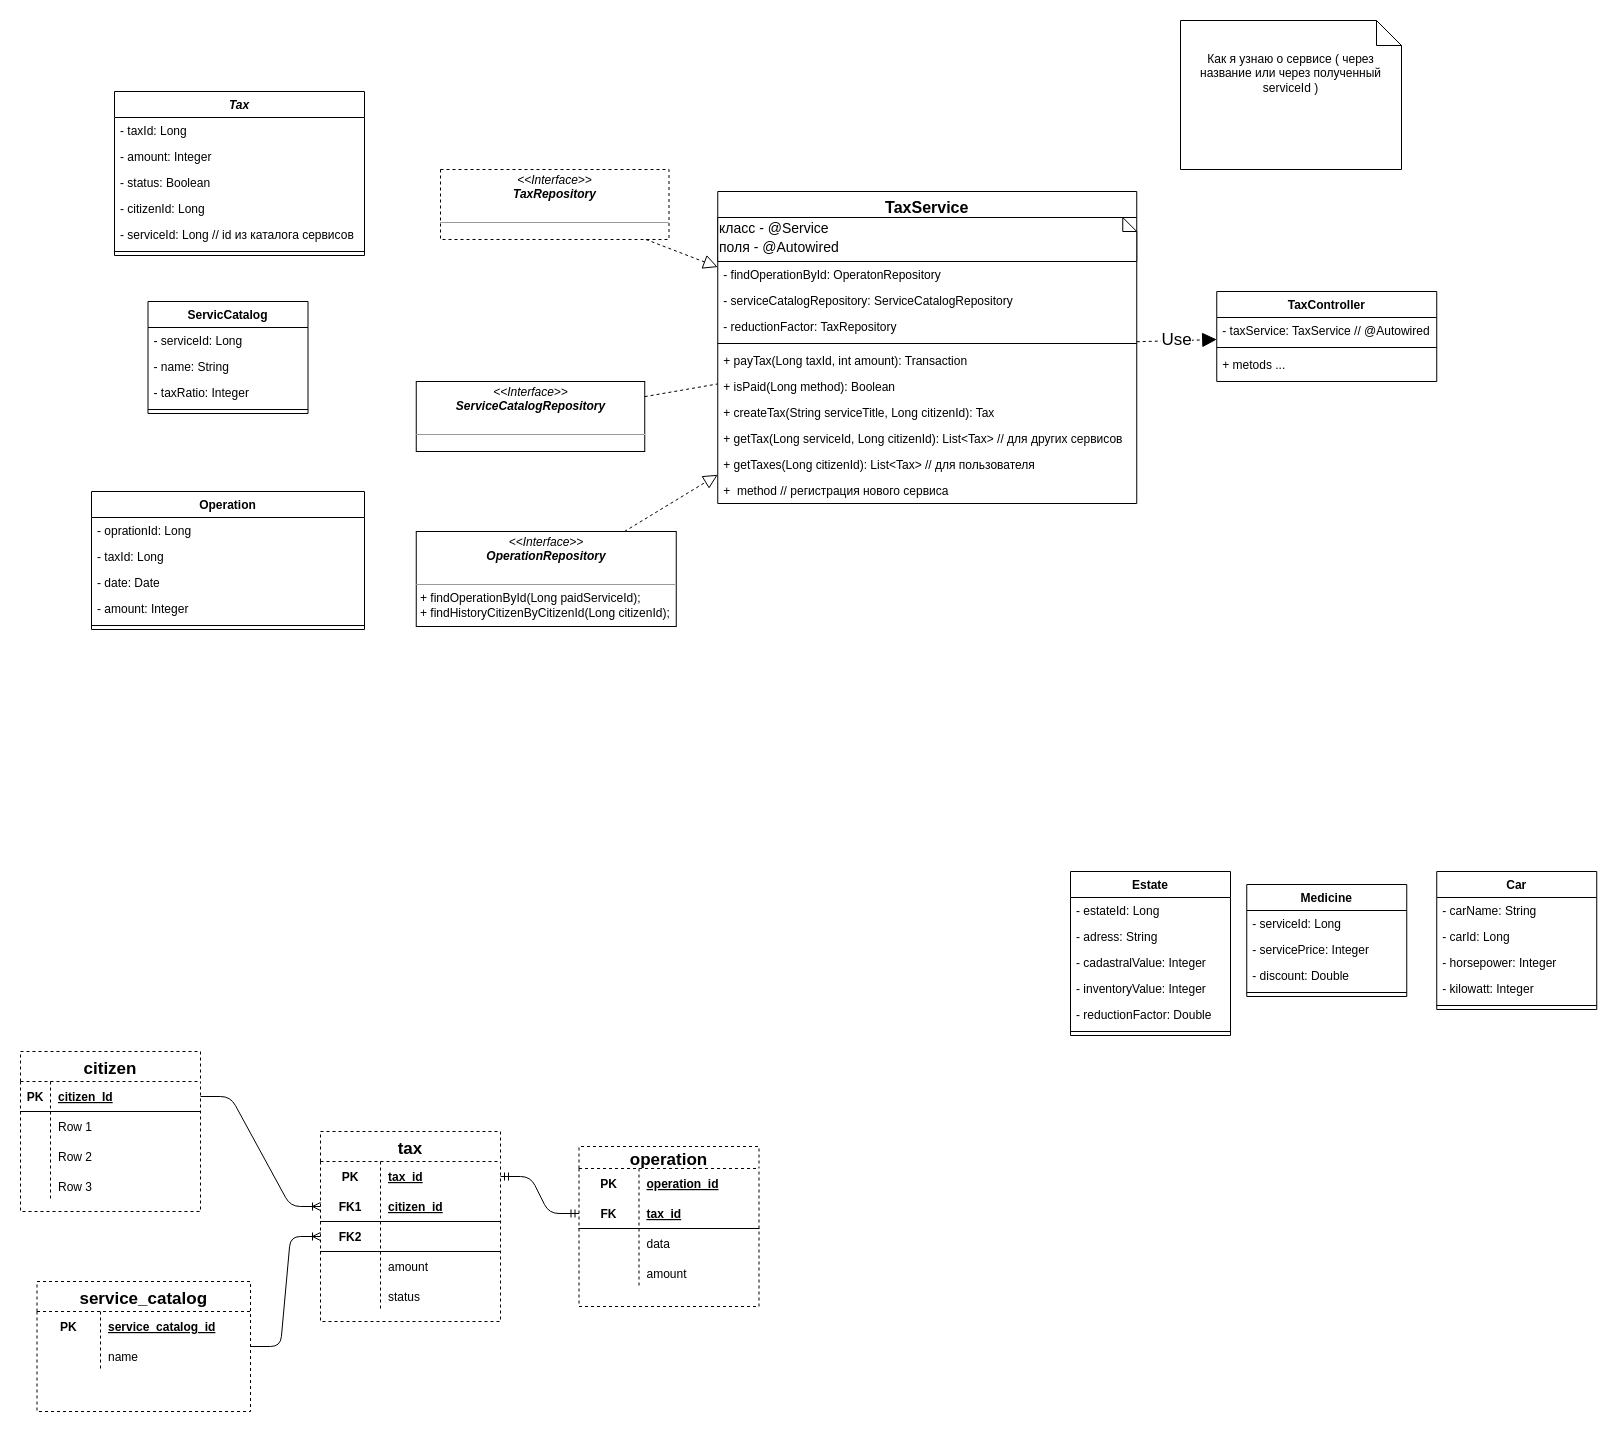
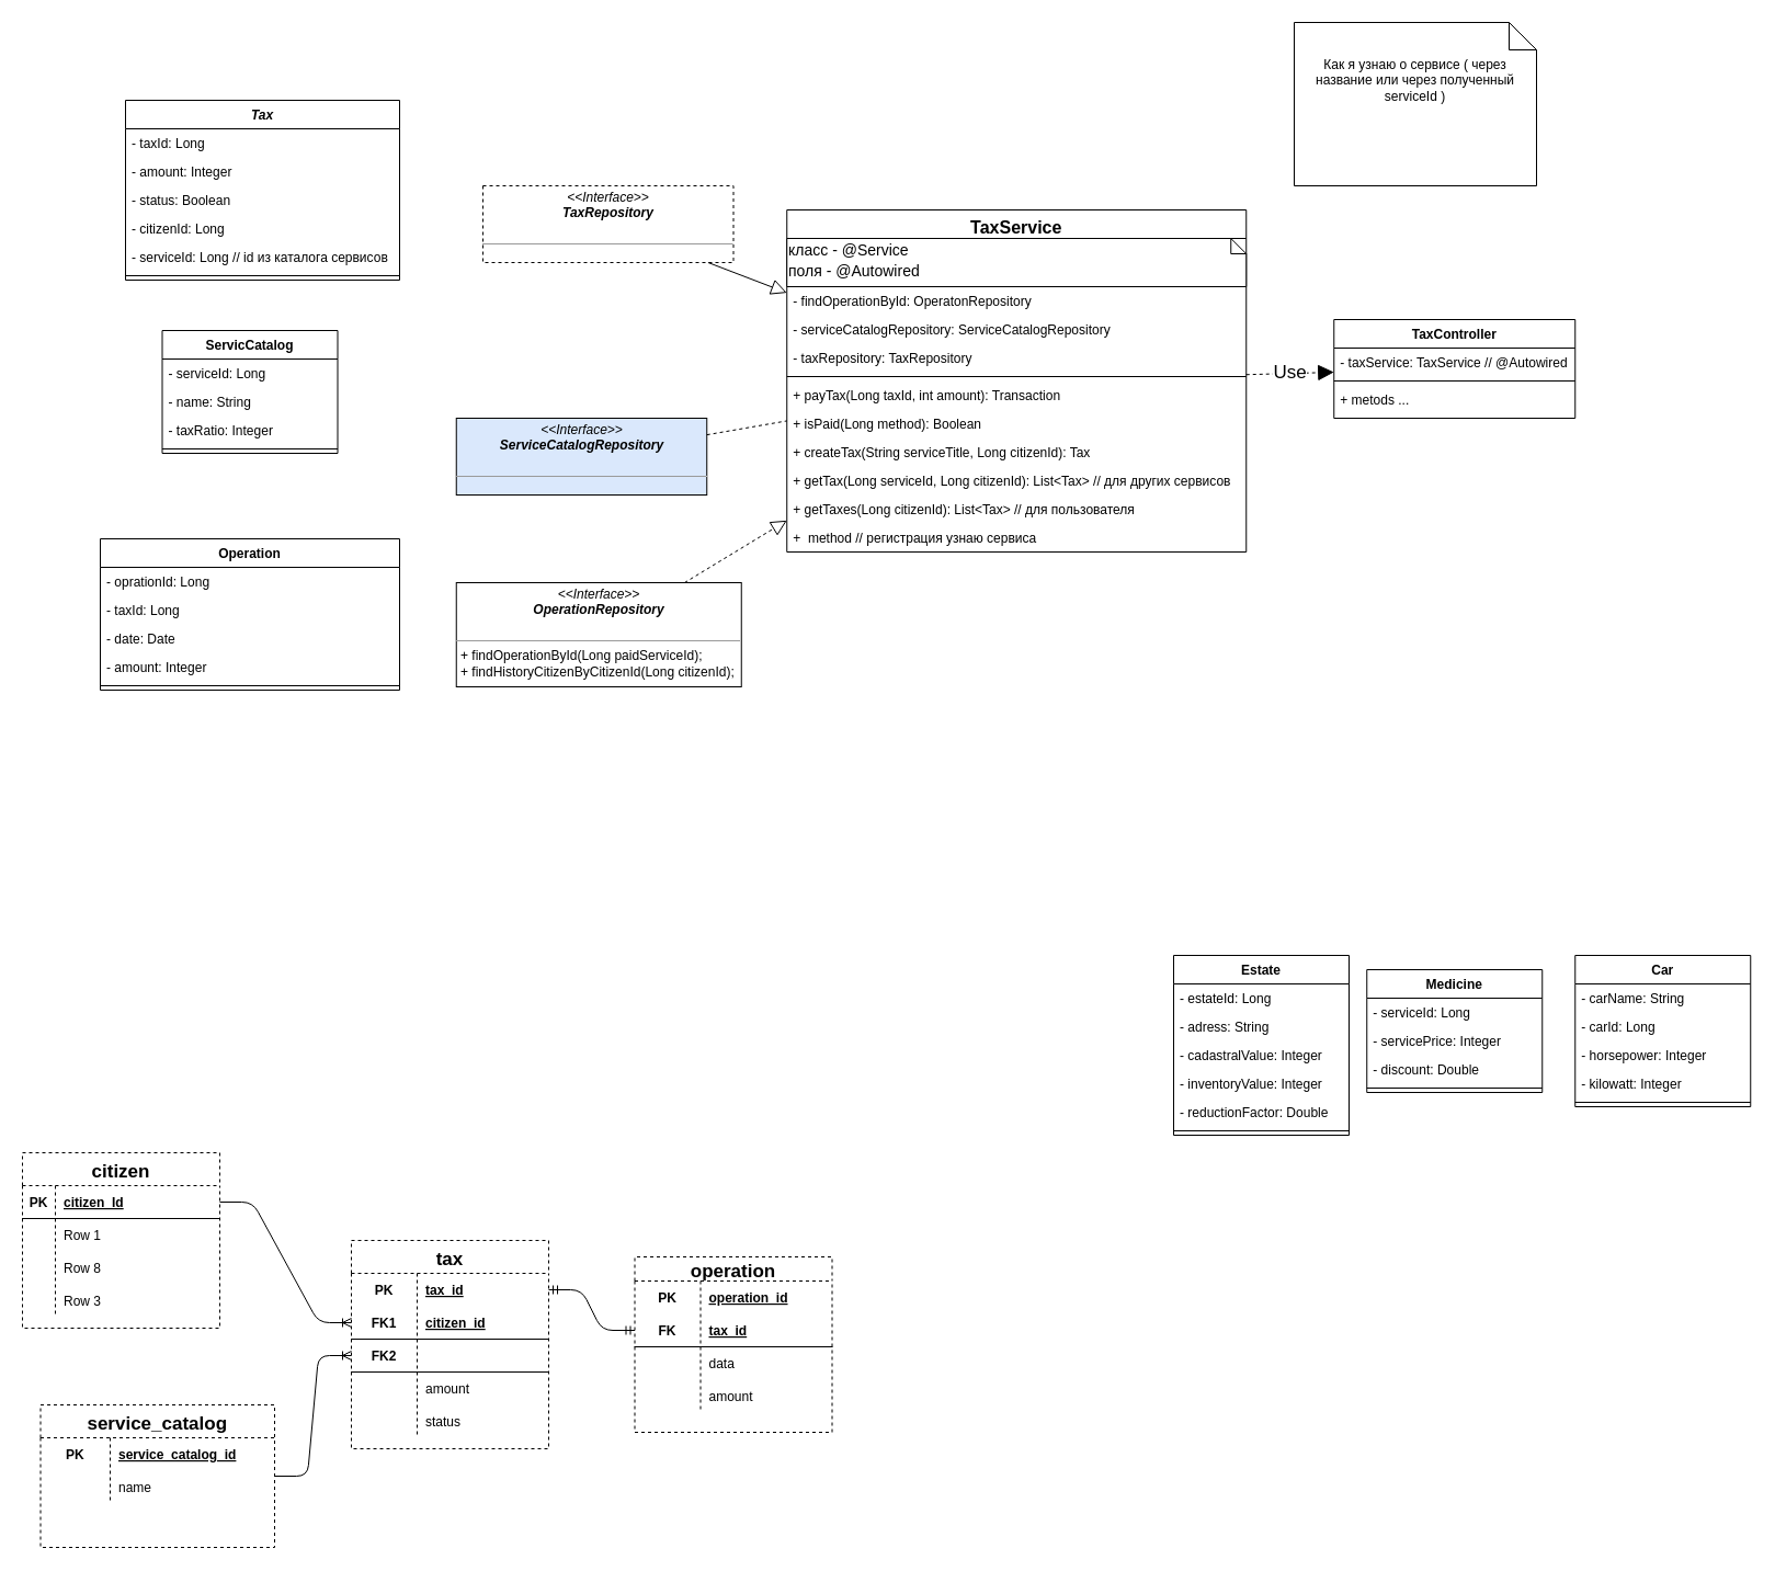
- <mxCell id="102" value="" style="endArrow=block;dashed=1;endFill=0;endSize=12;html=1;fontSize=20;" parent="1" source="99" target="27" edge="1"><mxGeometry width="160" relative="1" as="geometry"><mxPoint x="626.867" y="322.1" as="sourcePoint" /><mxPoint x="697" y="291" as="targetPoint" /></mxGeometry></mxCell>
+ <mxCell id="102" value="" style="endArrow=block;dashed=0;endFill=0;endSize=12;html=1;fontSize=20;" parent="1" source="99" target="27" edge="1"><mxGeometry width="160" relative="1" as="geometry"><mxPoint x="626.867" y="322.1" as="sourcePoint" /><mxPoint x="697" y="291" as="targetPoint" /></mxGeometry></mxCell>
- <mxCell id="31" value="- reductionFactor: TaxRepository" style="text;strokeColor=none;fillColor=none;align=left;verticalAlign=top;spacingLeft=4;spacingRight=4;overflow=hidden;rotatable=0;points=[[0,0.5],[1,0.5]];portConstraint=eastwest;" parent="27" vertex="1"><mxGeometry y="122" width="419" height="26" as="geometry" /></mxCell>
+ <mxCell id="31" value="- taxRepository: TaxRepository" style="text;strokeColor=none;fillColor=none;align=left;verticalAlign=top;spacingLeft=4;spacingRight=4;overflow=hidden;rotatable=0;points=[[0,0.5],[1,0.5]];portConstraint=eastwest;" parent="27" vertex="1"><mxGeometry y="122" width="419" height="26" as="geometry" /></mxCell>
- <mxCell id="100" value="&lt;p style=&quot;margin: 0px ; margin-top: 4px ; text-align: center&quot;&gt;&lt;i&gt;&amp;lt;&amp;lt;Interface&amp;gt;&amp;gt;&lt;/i&gt;&lt;br&gt;&lt;b&gt;&lt;i&gt;ServiceCatalogRepository&lt;/i&gt;&lt;/b&gt;&lt;br&gt;&lt;/p&gt;&lt;p style=&quot;margin: 0px ; margin-left: 4px&quot;&gt;&lt;br&gt;&lt;/p&gt;&lt;hr size=&quot;1&quot;&gt;&lt;p style=&quot;margin: 0px ; margin-left: 4px&quot;&gt;&lt;br&gt;&lt;/p&gt;" style="verticalAlign=top;align=left;overflow=fill;fontSize=12;fontFamily=Helvetica;html=1;" parent="1" vertex="1"><mxGeometry x="415.75" y="381" width="228.5" height="70" as="geometry" /></mxCell>
+ <mxCell id="100" value="&lt;p style=&quot;margin: 0px ; margin-top: 4px ; text-align: center&quot;&gt;&lt;i&gt;&amp;lt;&amp;lt;Interface&amp;gt;&amp;gt;&lt;/i&gt;&lt;br&gt;&lt;b&gt;&lt;i&gt;ServiceCatalogRepository&lt;/i&gt;&lt;/b&gt;&lt;br&gt;&lt;/p&gt;&lt;p style=&quot;margin: 0px ; margin-left: 4px&quot;&gt;&lt;br&gt;&lt;/p&gt;&lt;hr size=&quot;1&quot;&gt;&lt;p style=&quot;margin: 0px ; margin-left: 4px&quot;&gt;&lt;br&gt;&lt;/p&gt;" style="verticalAlign=top;align=left;overflow=fill;fontSize=12;fontFamily=Helvetica;html=1;fillColor=#dae8fc;" parent="1" vertex="1"><mxGeometry x="415.75" y="381" width="228.5" height="70" as="geometry" /></mxCell>
- <mxCell id="38" value="+  method // регистрация нового сервиса" style="text;strokeColor=none;fillColor=none;align=left;verticalAlign=top;spacingLeft=4;spacingRight=4;overflow=hidden;rotatable=0;points=[[0,0.5],[1,0.5]];portConstraint=eastwest;" parent="27" vertex="1"><mxGeometry y="286" width="419" height="26" as="geometry" /></mxCell>
+ <mxCell id="38" value="+  method // регистрация узнаю сервиса" style="text;strokeColor=none;fillColor=none;align=left;verticalAlign=top;spacingLeft=4;spacingRight=4;overflow=hidden;rotatable=0;points=[[0,0.5],[1,0.5]];portConstraint=eastwest;" parent="27" vertex="1"><mxGeometry y="286" width="419" height="26" as="geometry" /></mxCell>
- <mxCell id="55" value="Row 2" style="shape=partialRectangle;connectable=0;fillColor=none;top=0;left=0;bottom=0;right=0;align=left;spacingLeft=6;overflow=hidden;" parent="53" vertex="1"><mxGeometry x="30" width="150" height="30" as="geometry" /></mxCell>
+ <mxCell id="55" value="Row 8" style="shape=partialRectangle;connectable=0;fillColor=none;top=0;left=0;bottom=0;right=0;align=left;spacingLeft=6;overflow=hidden;" parent="53" vertex="1"><mxGeometry x="30" width="150" height="30" as="geometry" /></mxCell>
